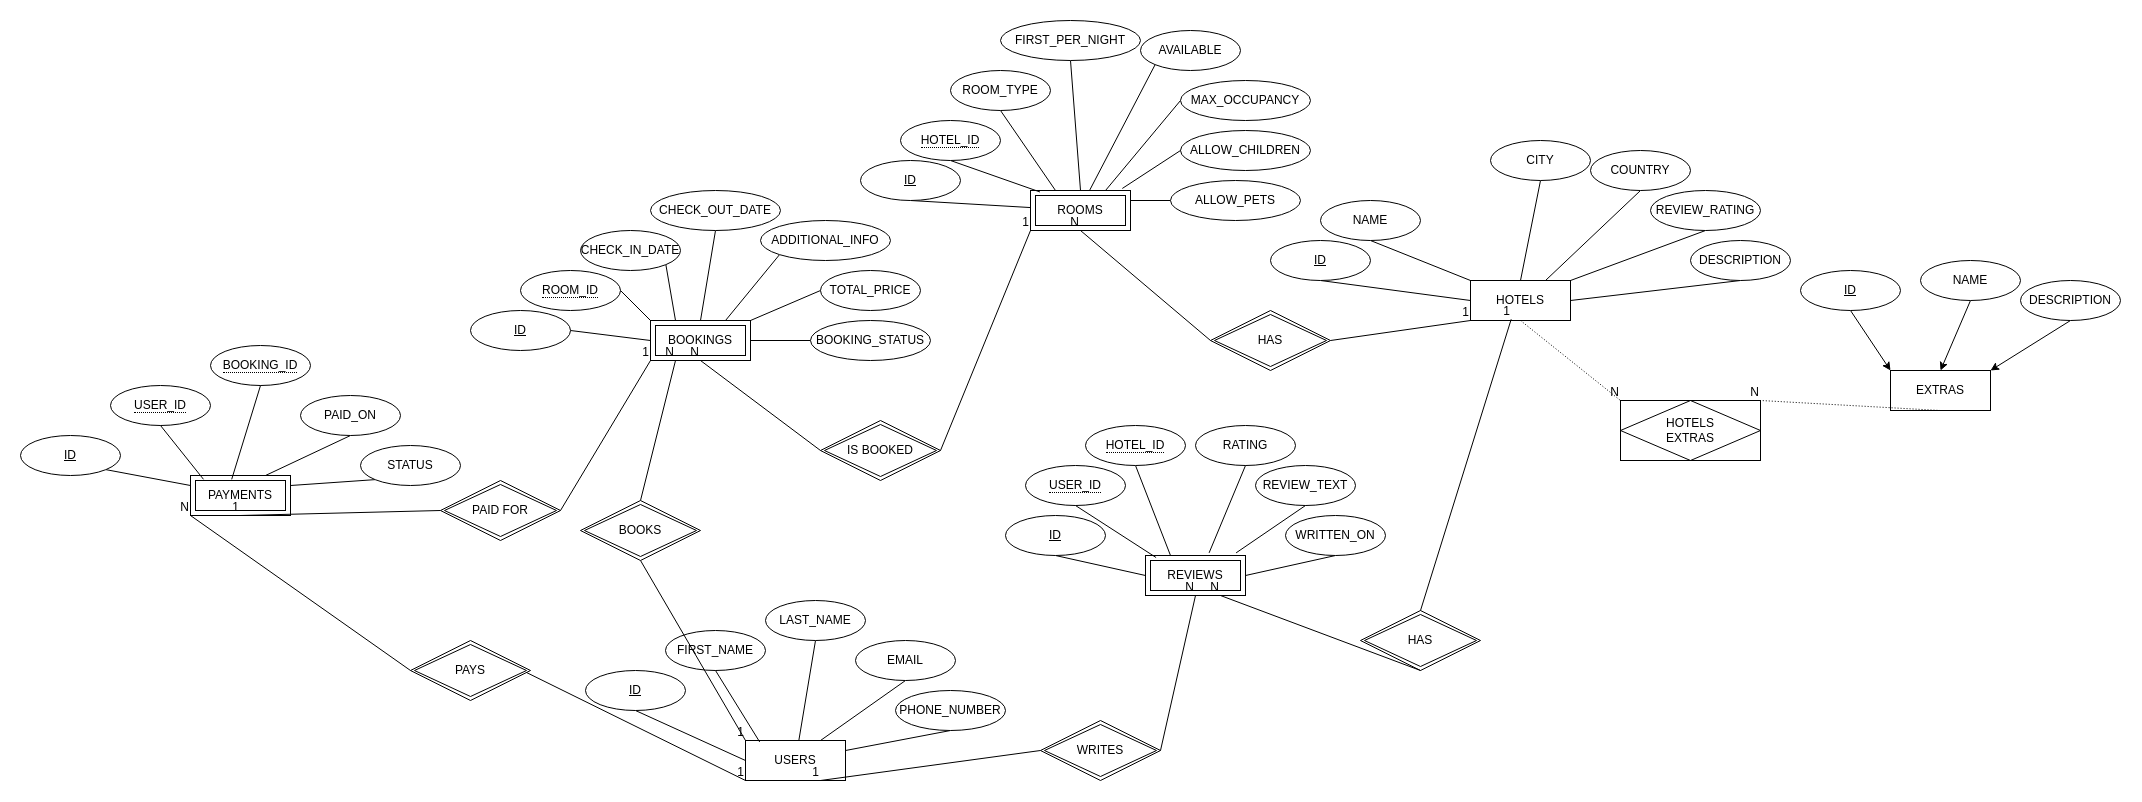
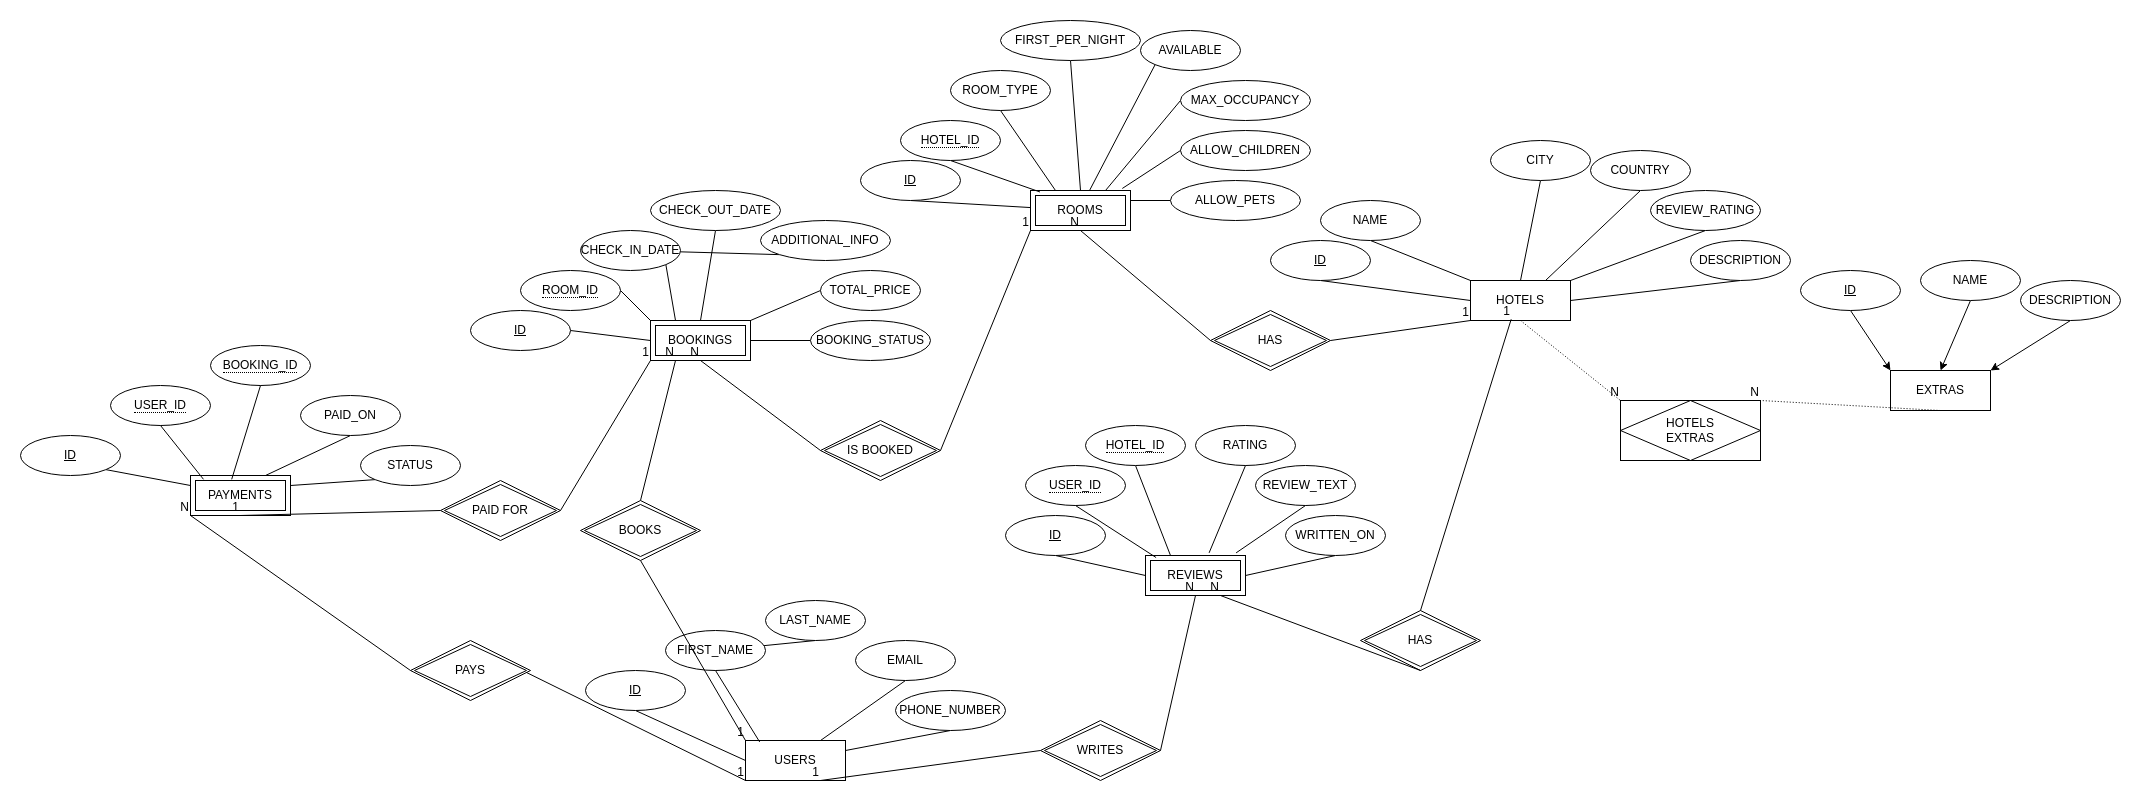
- <mxCell id="65" style="edgeStyle=none;rounded=0;orthogonalLoop=1;jettySize=auto;html=1;exitX=0;exitY=1;exitDx=0;exitDy=0;entryX=0.75;entryY=0;entryDx=0;entryDy=0;endArrow=none;endFill=0;" edge="1" parent="55" source="66" target="56"><mxGeometry relative="1" as="geometry" /></mxCell>
+ <mxCell id="65" style="edgeStyle=none;rounded=0;orthogonalLoop=1;jettySize=auto;html=1;exitX=0;exitY=1;exitDx=0;exitDy=0;endArrow=none;endFill=0;" edge="1" parent="55" source="66" target="64"><mxGeometry relative="1" as="geometry" /></mxCell>
- <mxCell id="88" style="edgeStyle=none;rounded=0;orthogonalLoop=1;jettySize=auto;html=1;exitX=0.5;exitY=1;exitDx=0;exitDy=0;endArrow=none;endFill=0;" edge="1" parent="85" source="89" target="86"><mxGeometry relative="1" as="geometry" /></mxCell>
+ <mxCell id="88" style="edgeStyle=none;rounded=0;orthogonalLoop=1;jettySize=auto;html=1;exitX=0.5;exitY=1;exitDx=0;exitDy=0;endArrow=none;endFill=0;" edge="1" parent="85" source="89" target="87"><mxGeometry relative="1" as="geometry" /></mxCell>
